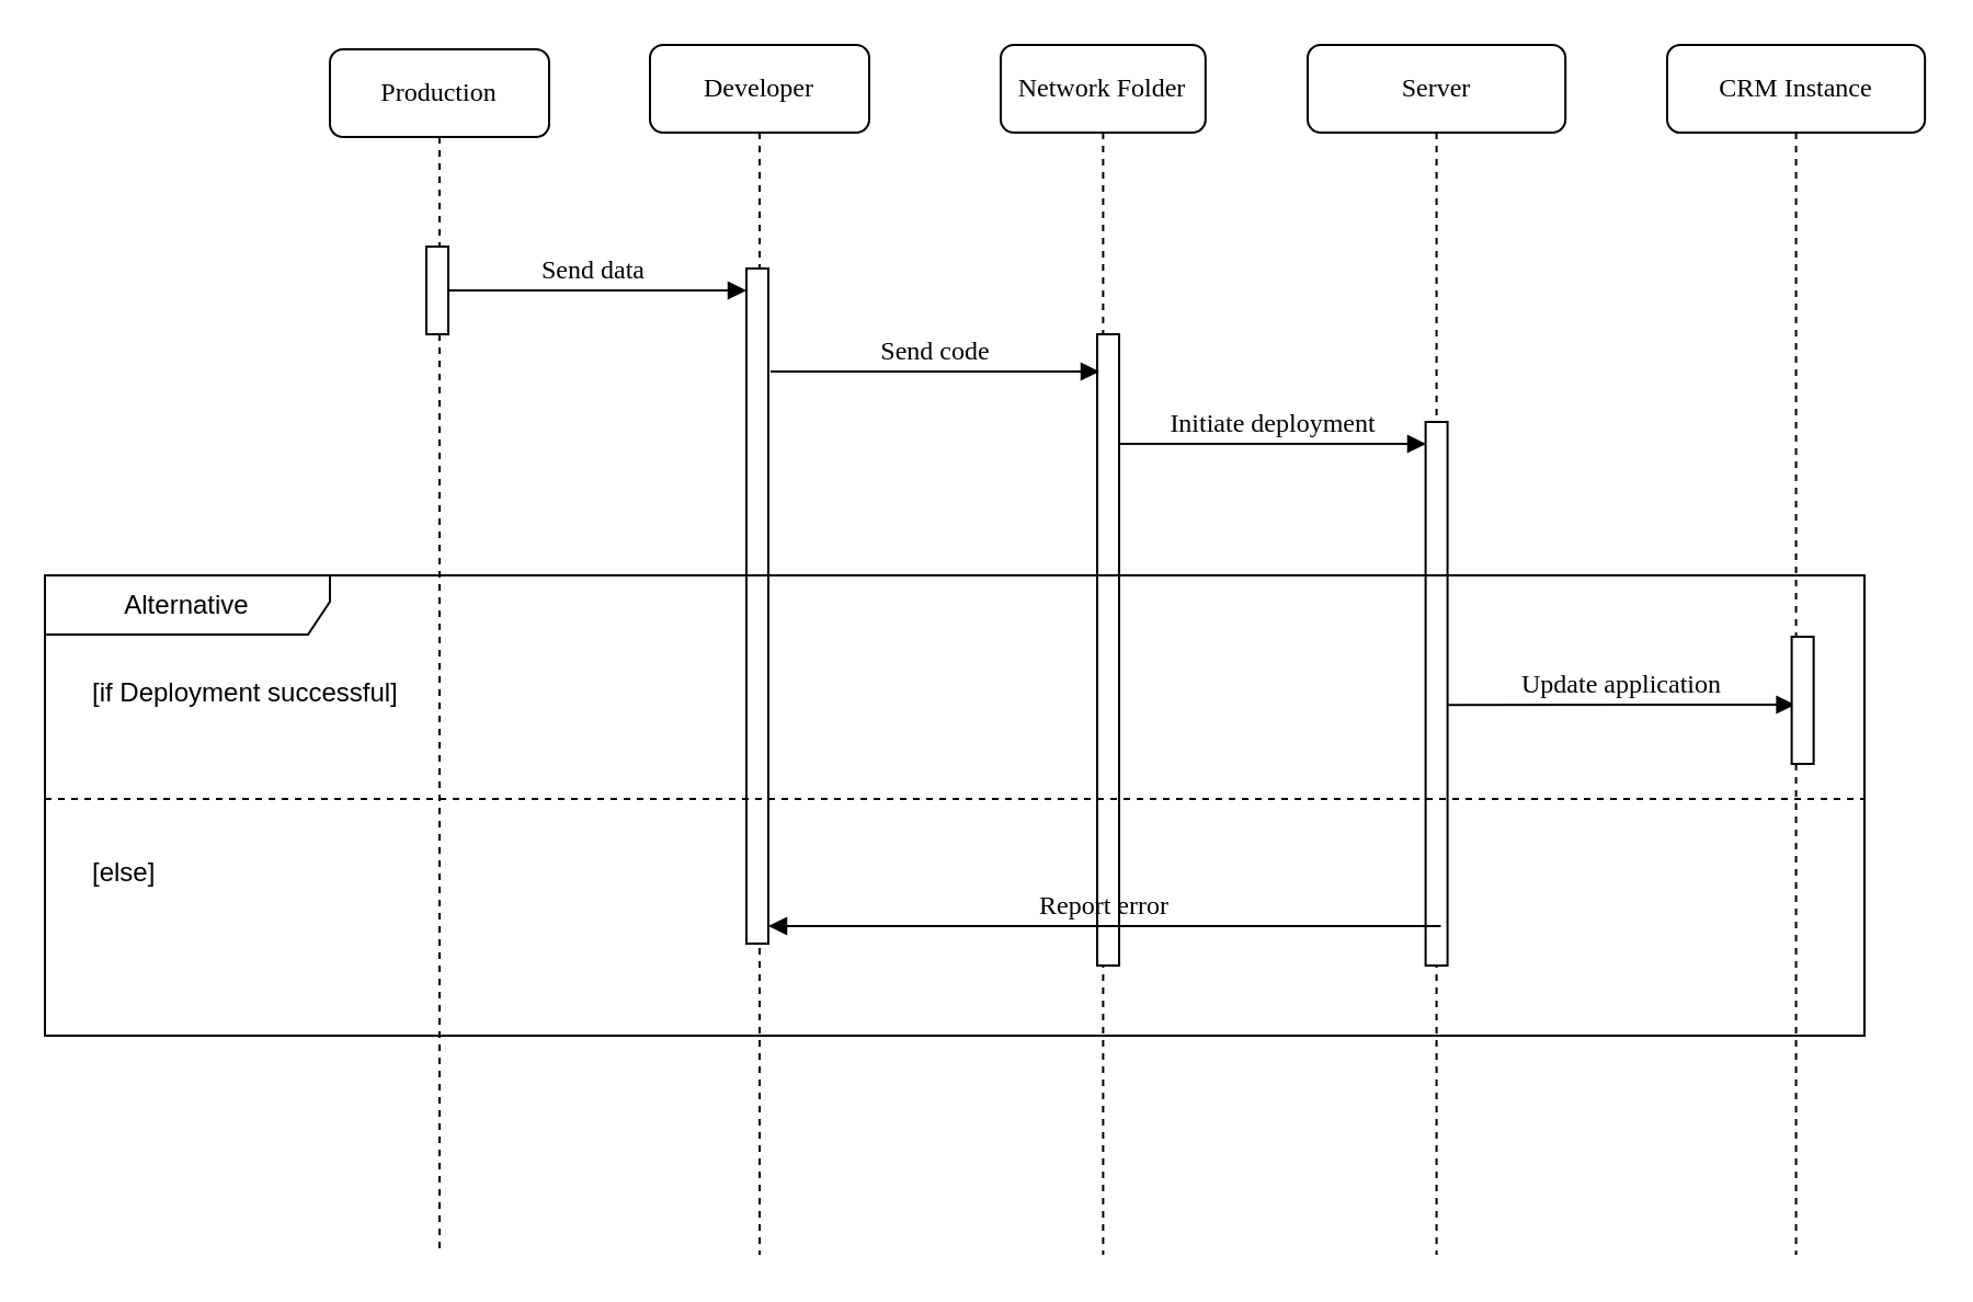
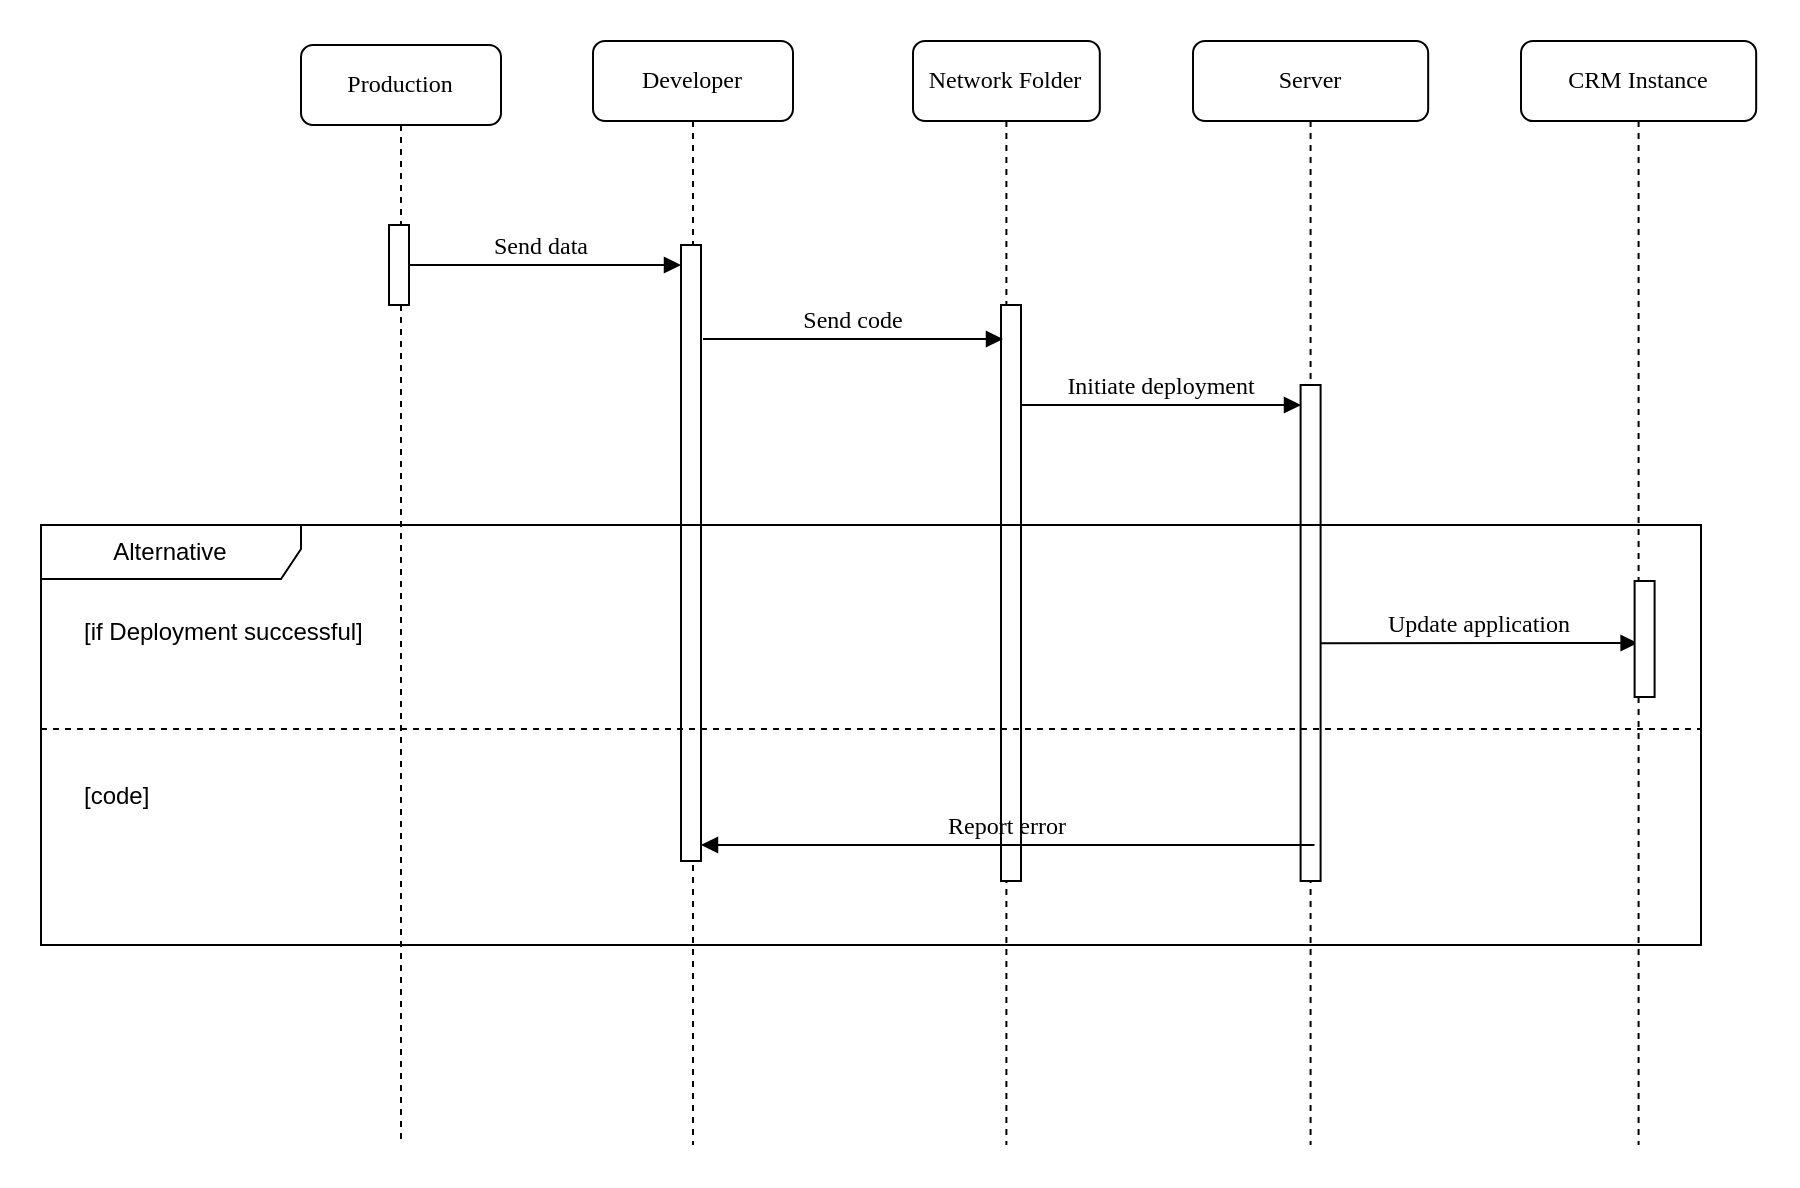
- <mxCell id="14" value="[else]" style="line;strokeWidth=1;dashed=1;labelPosition=center;verticalLabelPosition=bottom;align=left;verticalAlign=top;spacingLeft=20;spacingTop=15;html=1;whiteSpace=wrap;" vertex="1" parent="12"><mxGeometry y="97" width="830" height="10" as="geometry" /></mxCell>
+ <mxCell id="14" value="[code]" style="line;strokeWidth=1;dashed=1;labelPosition=center;verticalLabelPosition=bottom;align=left;verticalAlign=top;spacingLeft=20;spacingTop=15;html=1;whiteSpace=wrap;" vertex="1" parent="12"><mxGeometry y="97" width="830" height="10" as="geometry" /></mxCell>
